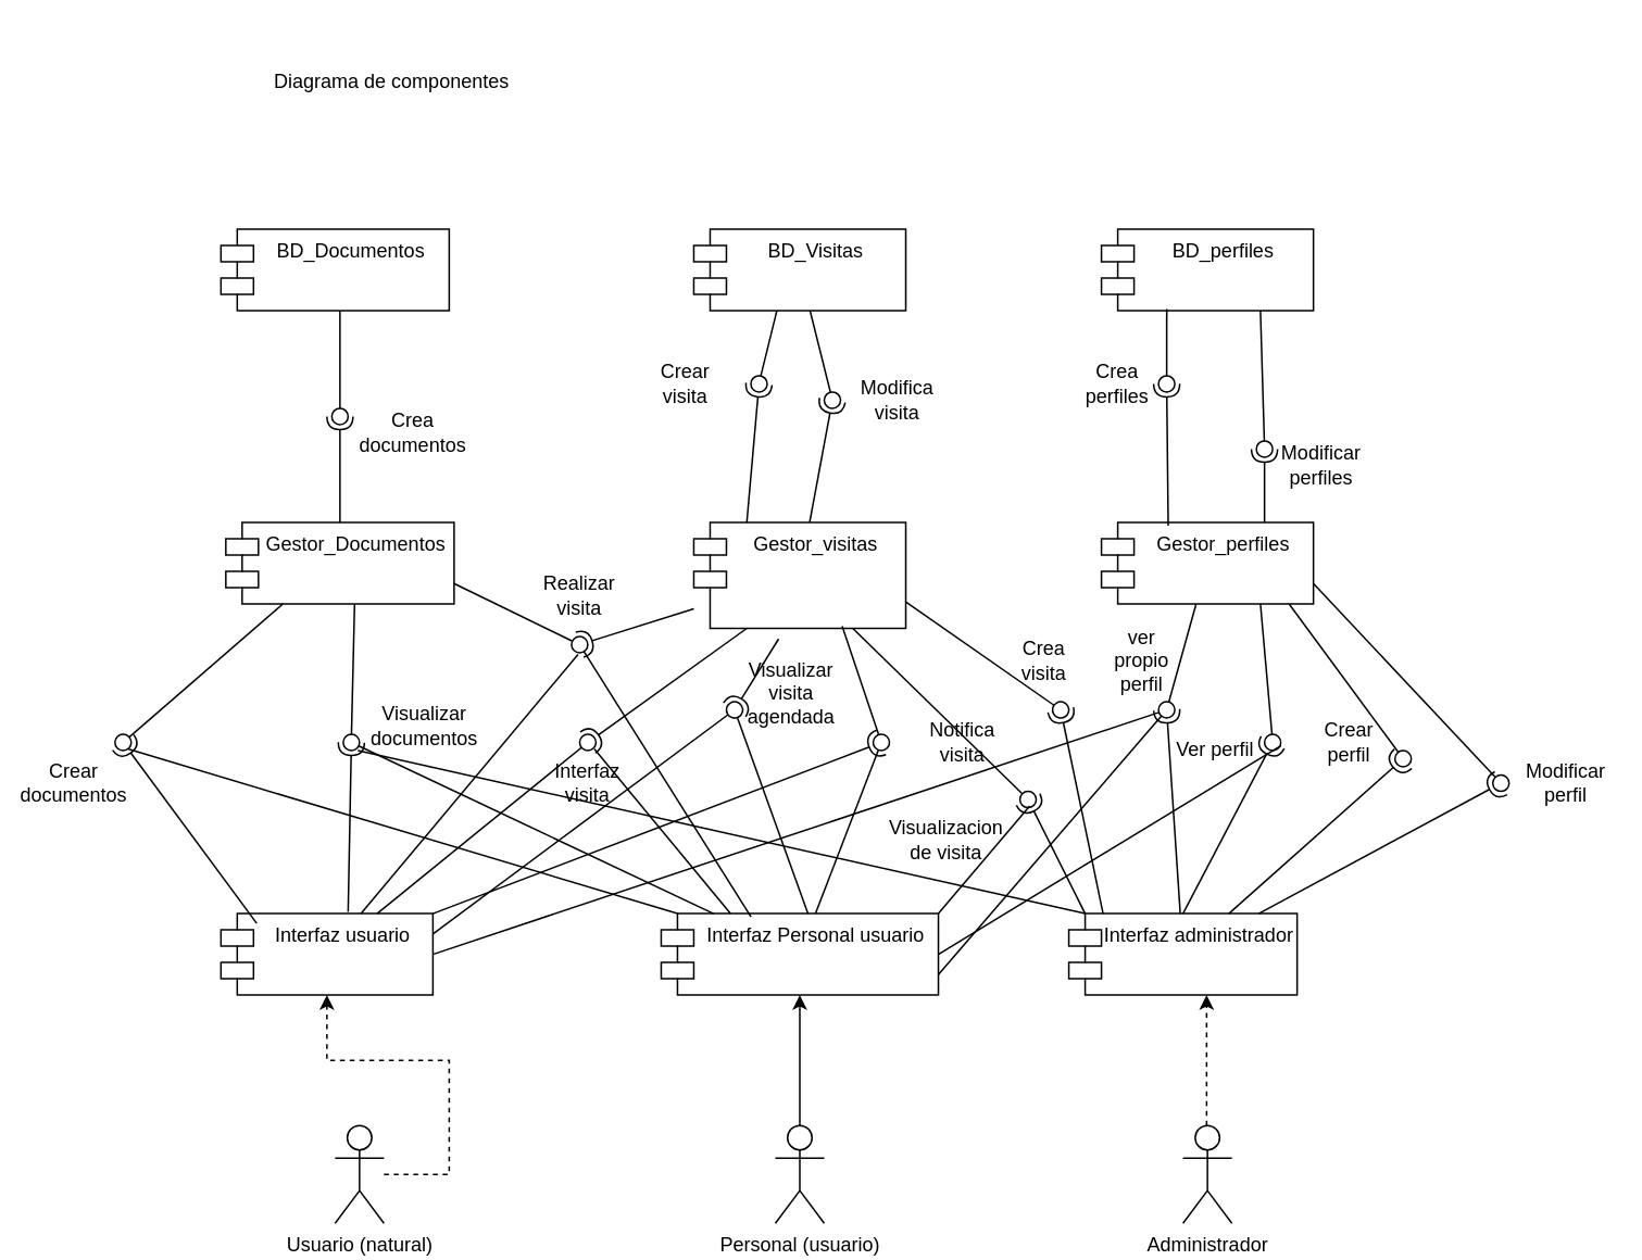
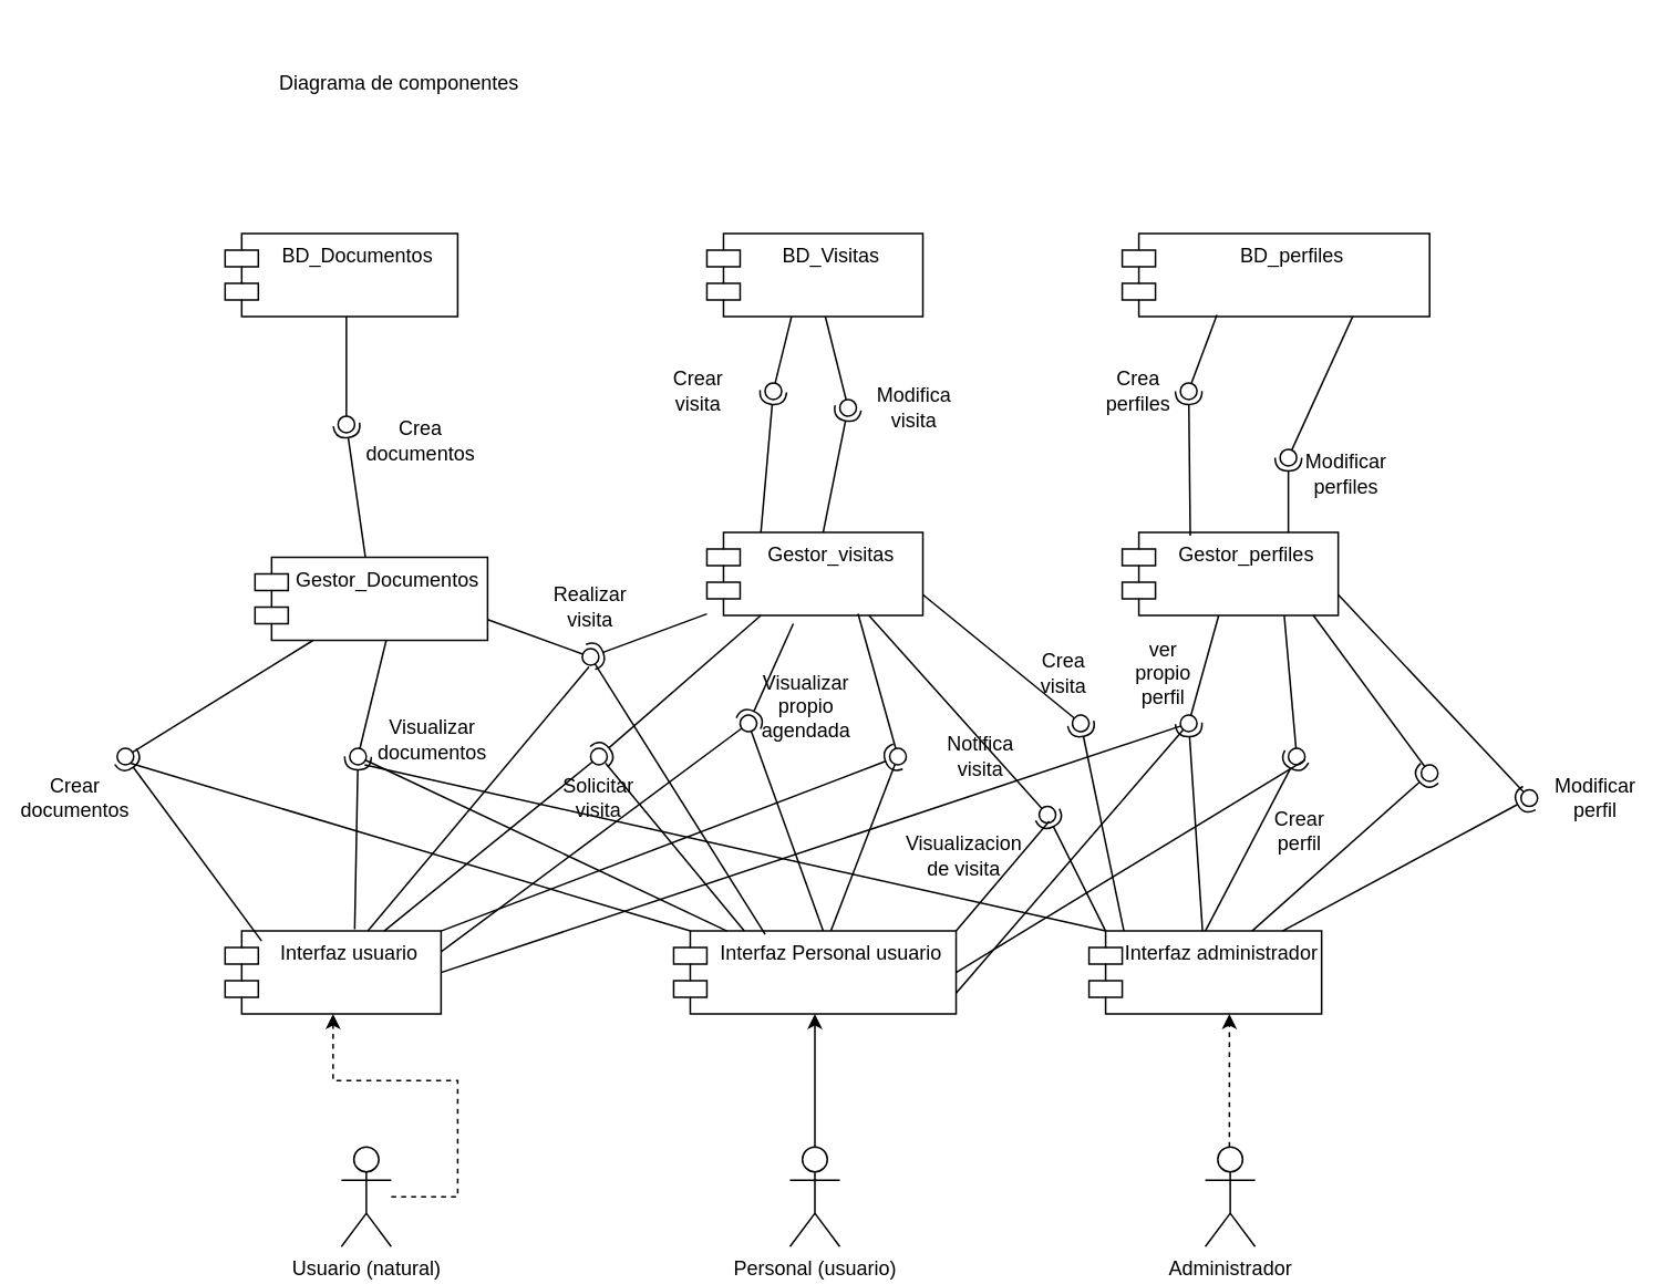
- <mxCell id="13" value="BD_perfiles" style="shape=module;align=left;spacingLeft=20;align=center;verticalAlign=top;" vertex="1" parent="1"><mxGeometry x="675" y="140" width="130" height="50" as="geometry" /></mxCell>
+ <mxCell id="13" value="BD_perfiles" style="shape=module;align=left;spacingLeft=20;align=center;verticalAlign=top;" vertex="1" parent="1"><mxGeometry x="675" y="140" width="185" height="50" as="geometry" /></mxCell>
- <mxCell id="4" value="Gestor_Documentos" style="shape=module;align=left;spacingLeft=20;align=center;verticalAlign=top;" vertex="1" parent="1"><mxGeometry x="138" y="320" width="140" height="50" as="geometry" /></mxCell>
+ <mxCell id="4" value="Gestor_Documentos" style="shape=module;align=left;spacingLeft=20;align=center;verticalAlign=top;" vertex="1" parent="1"><mxGeometry x="153" y="335" width="140" height="50" as="geometry" /></mxCell>
- <mxCell id="11" value="Gestor_visitas" style="shape=module;align=left;spacingLeft=20;align=center;verticalAlign=top;" vertex="1" parent="1"><mxGeometry x="425" y="320" width="130" height="65" as="geometry" /></mxCell>
+ <mxCell id="11" value="Gestor_visitas" style="shape=module;align=left;spacingLeft=20;align=center;verticalAlign=top;" vertex="1" parent="1"><mxGeometry x="425" y="320" width="130" height="50" as="geometry" /></mxCell>
- <mxCell id="46" value="Visualizar visita agendada" style="text;html=1;strokeColor=none;fillColor=none;align=center;verticalAlign=middle;whiteSpace=wrap;rounded=0;" vertex="1" parent="1"><mxGeometry x="460" y="410" width="50" height="30" as="geometry" /></mxCell>
+ <mxCell id="46" value="Visualizar propio agendada" style="text;html=1;strokeColor=none;fillColor=none;align=center;verticalAlign=middle;whiteSpace=wrap;rounded=0;" vertex="1" parent="1"><mxGeometry x="460" y="410" width="50" height="30" as="geometry" /></mxCell>
- <mxCell id="91" value="Crear perfil" style="text;html=1;strokeColor=none;fillColor=none;align=center;verticalAlign=middle;whiteSpace=wrap;rounded=0;" vertex="1" parent="1"><mxGeometry x="802" y="440" width="50" height="30" as="geometry" /></mxCell>
+ <mxCell id="91" value="Crear perfil" style="text;html=1;strokeColor=none;fillColor=none;align=center;verticalAlign=middle;whiteSpace=wrap;rounded=0;" vertex="1" parent="1"><mxGeometry x="757" y="485" width="50" height="30" as="geometry" /></mxCell>
- <mxCell id="92" value="Ver perfil" style="text;html=1;strokeColor=none;fillColor=none;align=center;verticalAlign=middle;whiteSpace=wrap;rounded=0;" vertex="1" parent="1"><mxGeometry x="720" y="445" width="50" height="30" as="geometry" /></mxCell>
- <mxCell id="38" value="Interfaz visita" style="text;html=1;strokeColor=none;fillColor=none;align=center;verticalAlign=middle;whiteSpace=wrap;rounded=0;" vertex="1" parent="1"><mxGeometry x="335" y="465" width="50" height="30" as="geometry" /></mxCell>
+ <mxCell id="38" value="Solicitar visita" style="text;html=1;strokeColor=none;fillColor=none;align=center;verticalAlign=middle;whiteSpace=wrap;rounded=0;" vertex="1" parent="1"><mxGeometry x="335" y="465" width="50" height="30" as="geometry" /></mxCell>
